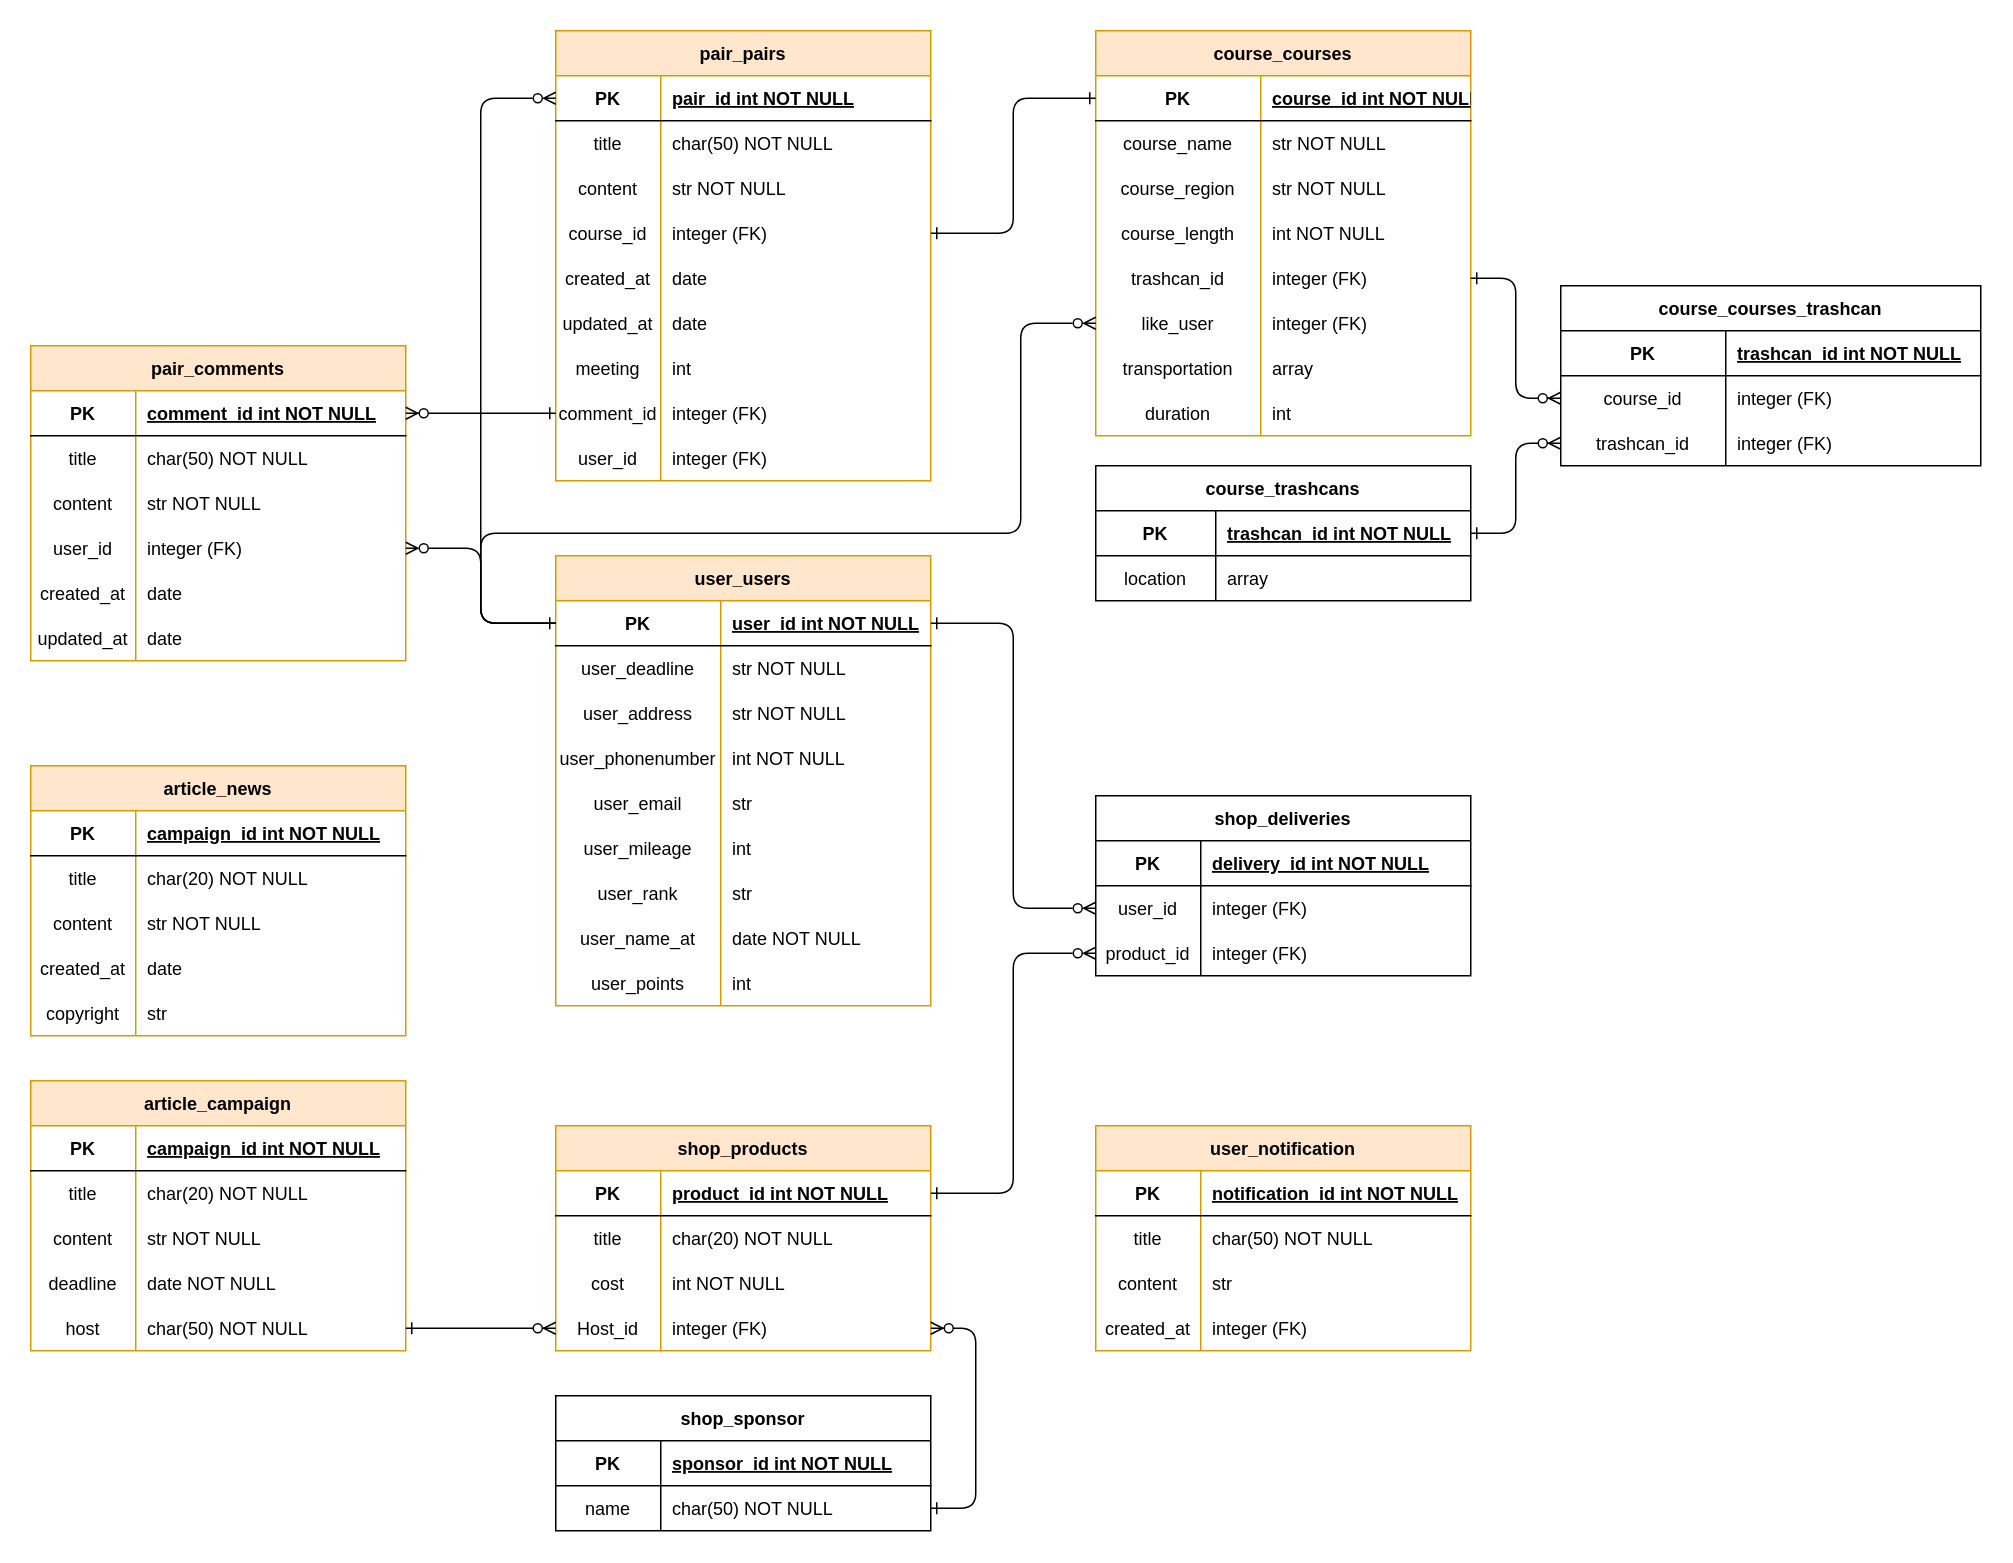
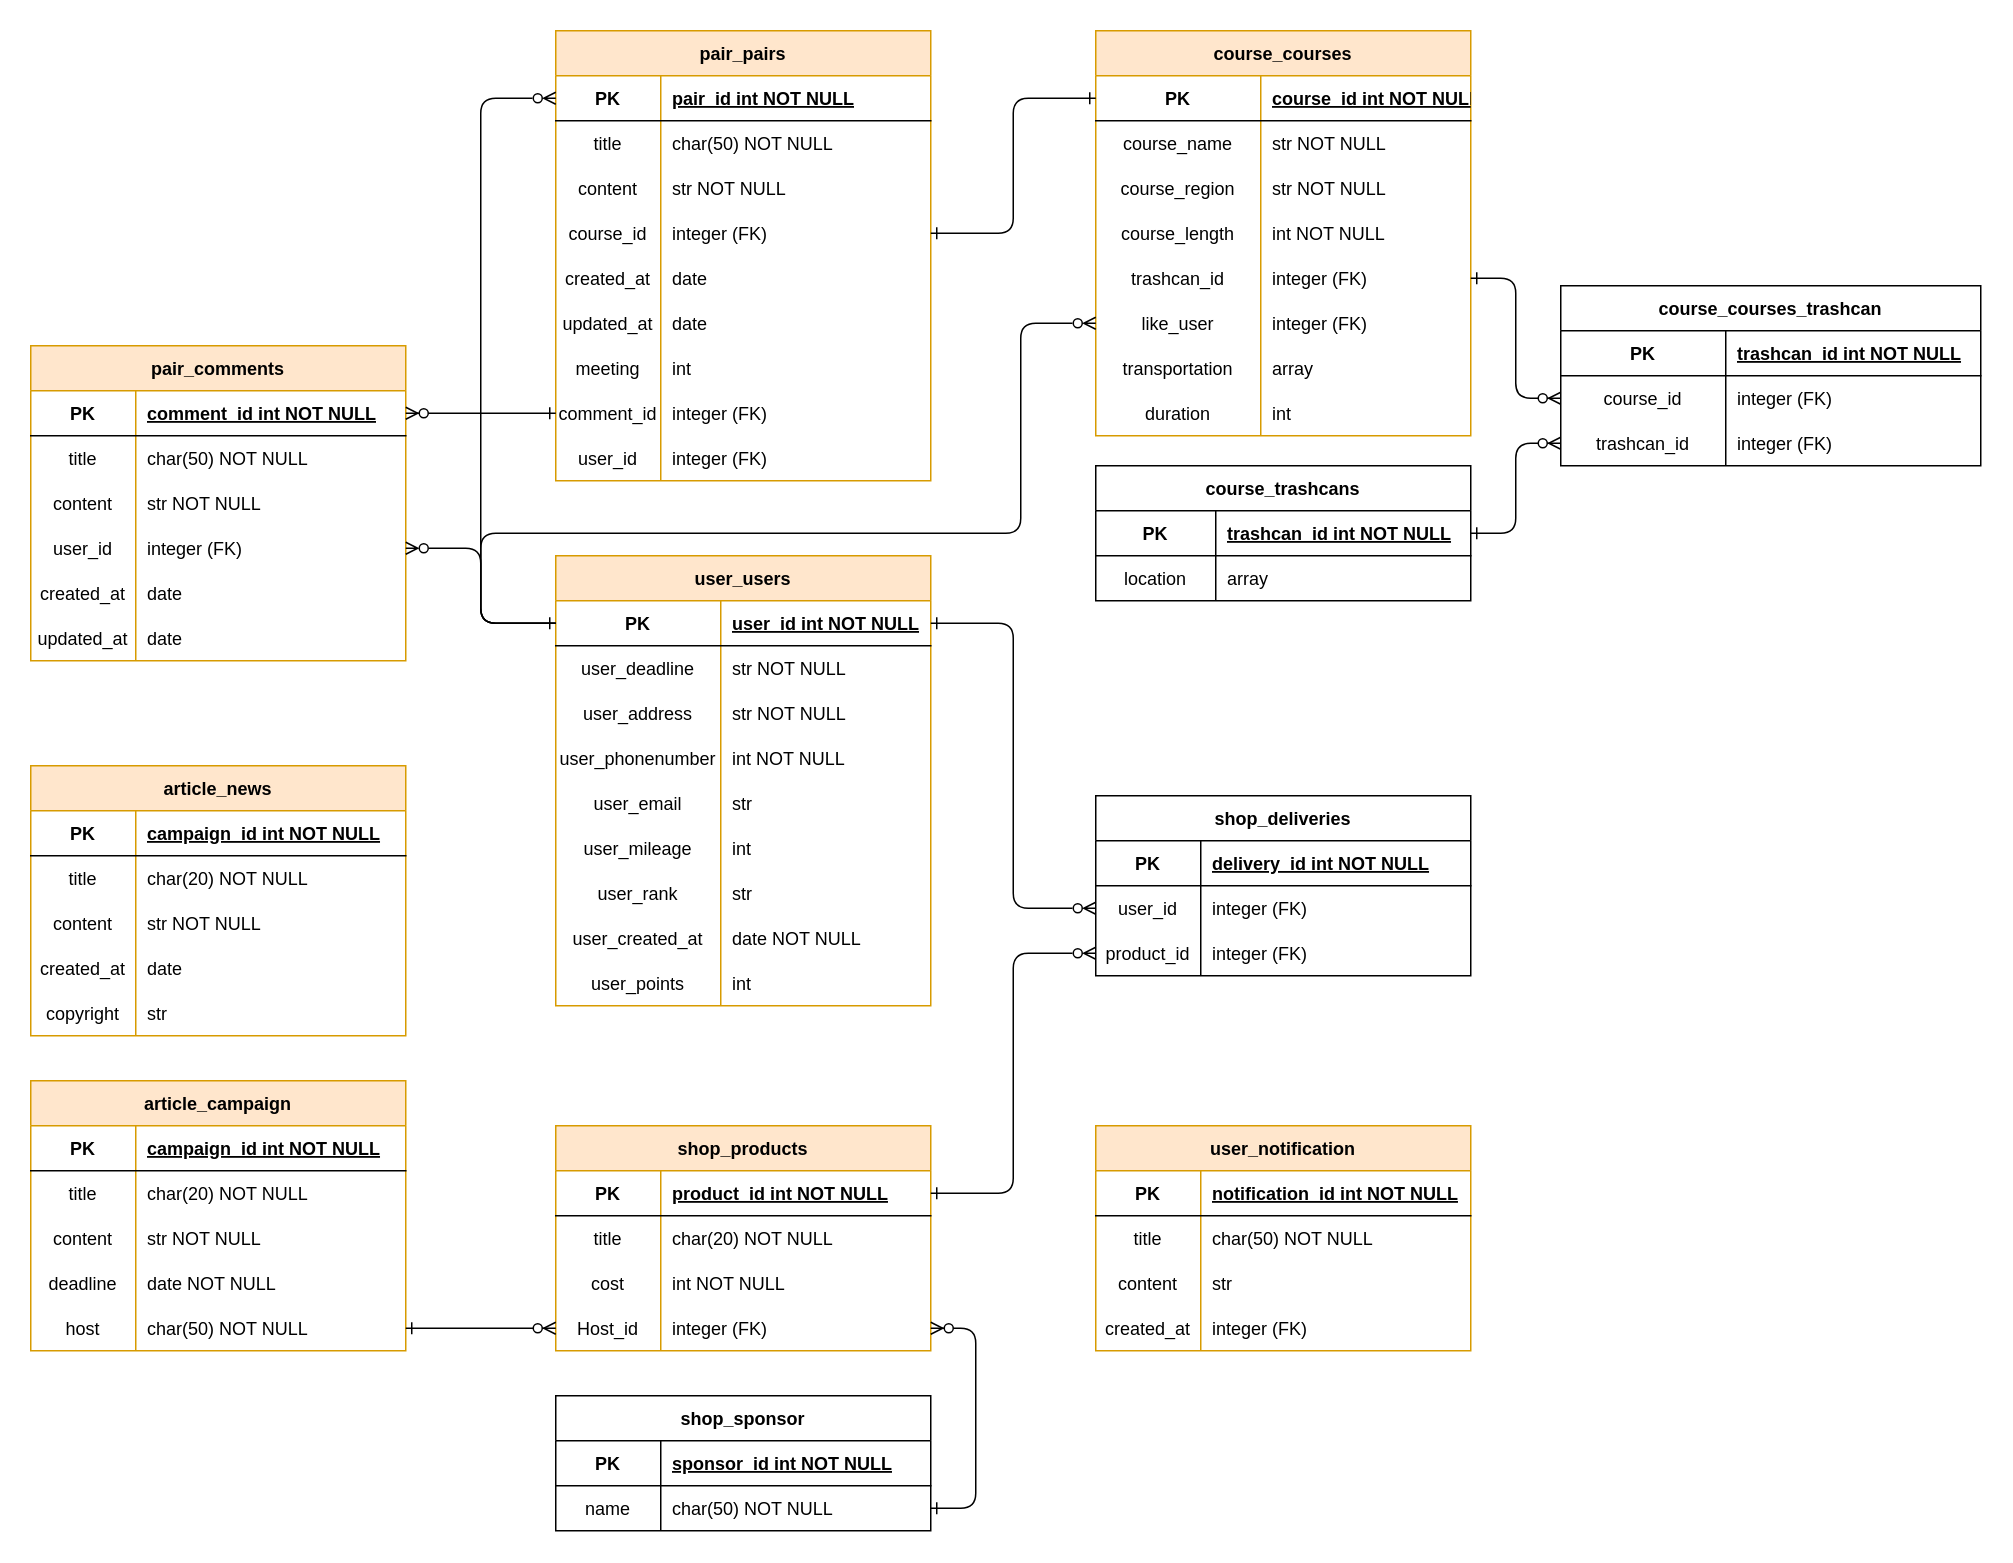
- <mxCell id="63" value="user_name_at" style="shape=partialRectangle;overflow=hidden;connectable=0;fillColor=none;top=0;left=0;bottom=0;right=0;" parent="62" vertex="1"><mxGeometry width="110" height="30" as="geometry"><mxRectangle width="110" height="30" as="alternateBounds" /></mxGeometry></mxCell>
+ <mxCell id="63" value="user_created_at" style="shape=partialRectangle;overflow=hidden;connectable=0;fillColor=none;top=0;left=0;bottom=0;right=0;" parent="62" vertex="1"><mxGeometry width="110" height="30" as="geometry"><mxRectangle width="110" height="30" as="alternateBounds" /></mxGeometry></mxCell>
